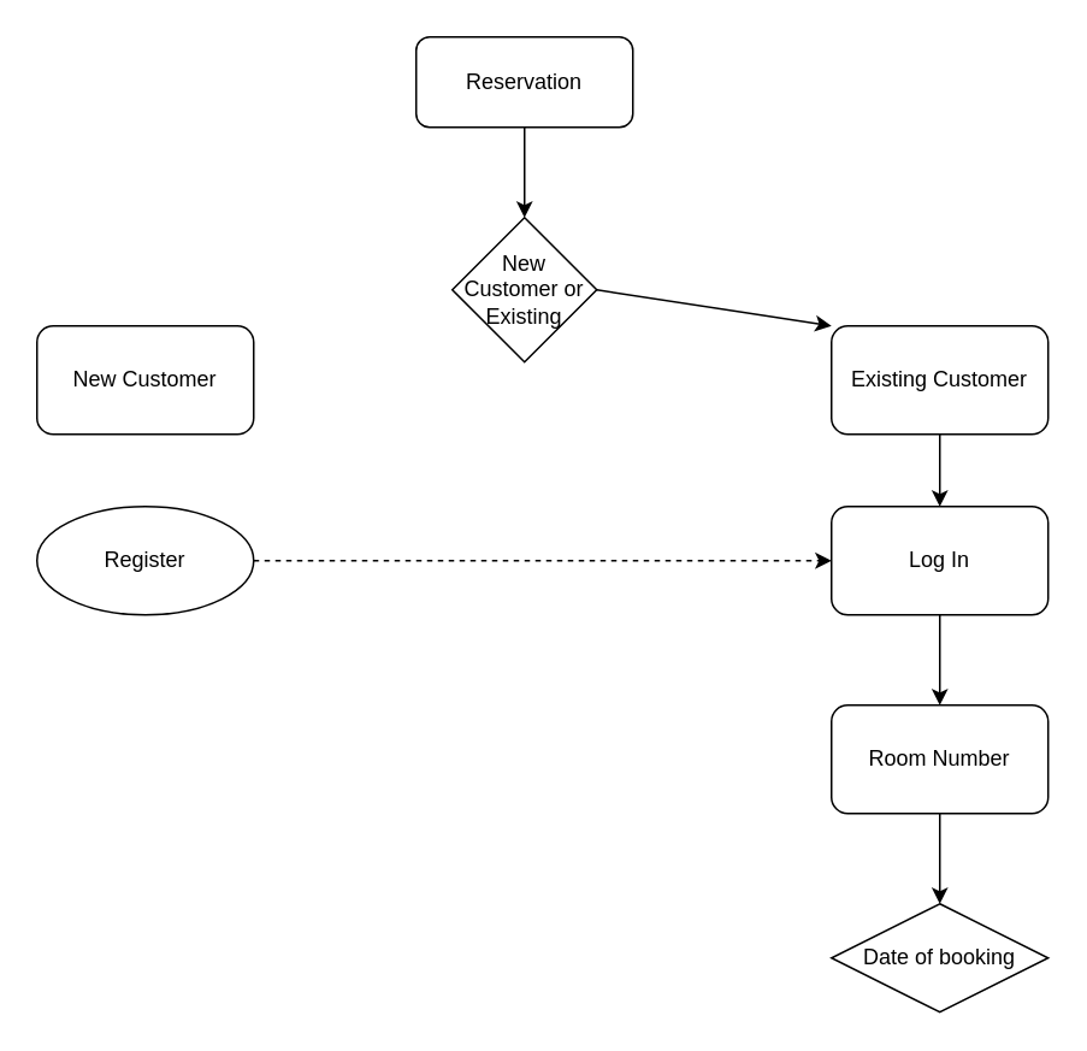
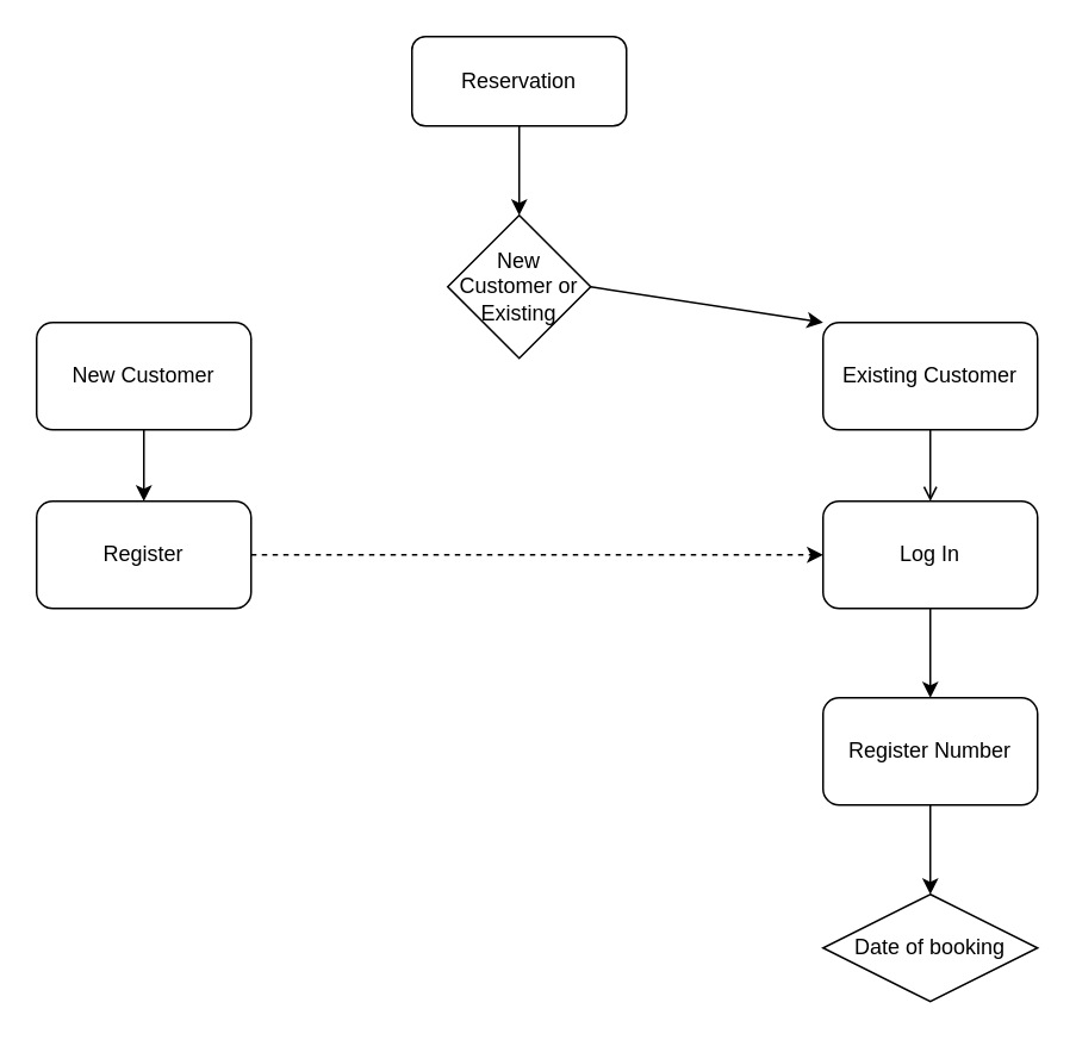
+ <mxCell id="15" value="" style="endArrow=classic;html=1;rounded=0;exitX=0.5;exitY=1;exitDx=0;exitDy=0;entryX=0.5;entryY=0;entryDx=0;entryDy=0;" edge="1" parent="1" source="8" target="7"><mxGeometry width="50" height="50" relative="1" as="geometry"><mxPoint x="290" y="320" as="sourcePoint" /><mxPoint x="340" y="270" as="targetPoint" /></mxGeometry></mxCell>
- <mxCell id="12" value="" style="endArrow=classic;html=1;rounded=0;exitX=0.5;exitY=1;exitDx=0;exitDy=0;entryX=0.5;entryY=0;entryDx=0;entryDy=0;" edge="1" parent="1" source="6" target="5"><mxGeometry width="50" height="50" relative="1" as="geometry"><mxPoint x="290" y="320" as="sourcePoint" /><mxPoint x="340" y="270" as="targetPoint" /></mxGeometry></mxCell>
+ <mxCell id="12" value="" style="endArrow=open;html=1;rounded=0;exitX=0.5;exitY=1;exitDx=0;exitDy=0;entryX=0.5;entryY=0;entryDx=0;entryDy=0;" edge="1" parent="1" source="6" target="5"><mxGeometry width="50" height="50" relative="1" as="geometry"><mxPoint x="290" y="320" as="sourcePoint" /><mxPoint x="340" y="270" as="targetPoint" /></mxGeometry></mxCell>
- <mxCell id="7" value="Register" style="ellipse;whiteSpace=wrap;html=1;" vertex="1" parent="1"><mxGeometry x="20" y="280" width="120" height="60" as="geometry" /></mxCell>
+ <mxCell id="7" value="Register" style="rounded=1;whiteSpace=wrap;html=1;" vertex="1" parent="1"><mxGeometry x="20" y="280" width="120" height="60" as="geometry" /></mxCell>
- <mxCell id="4" value="Room Number" style="rounded=1;whiteSpace=wrap;html=1;" vertex="1" parent="1"><mxGeometry x="460" y="390" width="120" height="60" as="geometry" /></mxCell>
+ <mxCell id="4" value="Register Number" style="rounded=1;whiteSpace=wrap;html=1;" vertex="1" parent="1"><mxGeometry x="460" y="390" width="120" height="60" as="geometry" /></mxCell>
